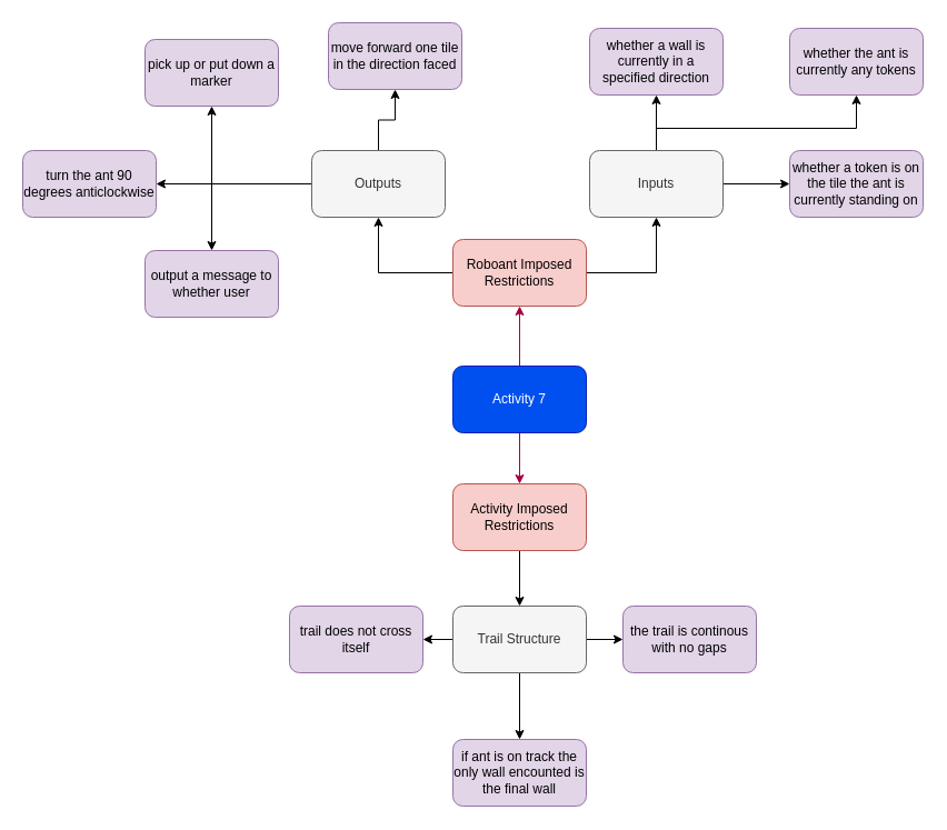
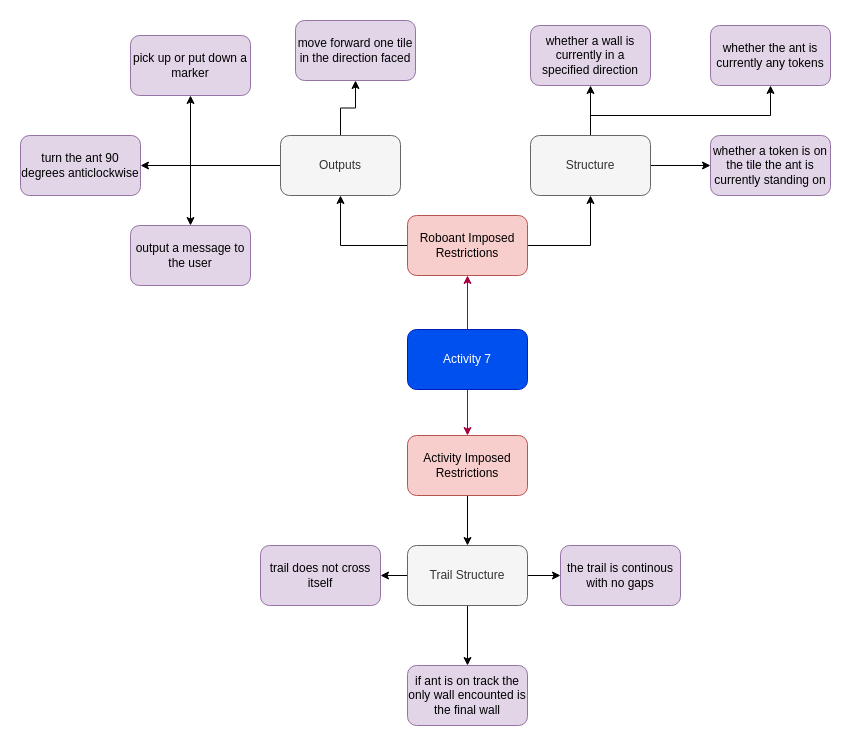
- <mxCell id="13" value="Inputs" style="rounded=1;whiteSpace=wrap;html=1;fillColor=#f5f5f5;fontColor=#333333;strokeColor=#666666;" parent="1" vertex="1"><mxGeometry x="530" y="135" width="120" height="60" as="geometry" /></mxCell>
+ <mxCell id="13" value="Structure" style="rounded=1;whiteSpace=wrap;html=1;fillColor=#f5f5f5;fontColor=#333333;strokeColor=#666666;" parent="1" vertex="1"><mxGeometry x="530" y="135" width="120" height="60" as="geometry" /></mxCell>
- <mxCell id="23" value="output a message to whether user" style="rounded=1;whiteSpace=wrap;html=1;fillColor=#e1d5e7;strokeColor=#9673a6;" parent="1" vertex="1"><mxGeometry x="130" y="225" width="120" height="60" as="geometry" /></mxCell>
+ <mxCell id="23" value="output a message to the user" style="rounded=1;whiteSpace=wrap;html=1;fillColor=#e1d5e7;strokeColor=#9673a6;" parent="1" vertex="1"><mxGeometry x="130" y="225" width="120" height="60" as="geometry" /></mxCell>
